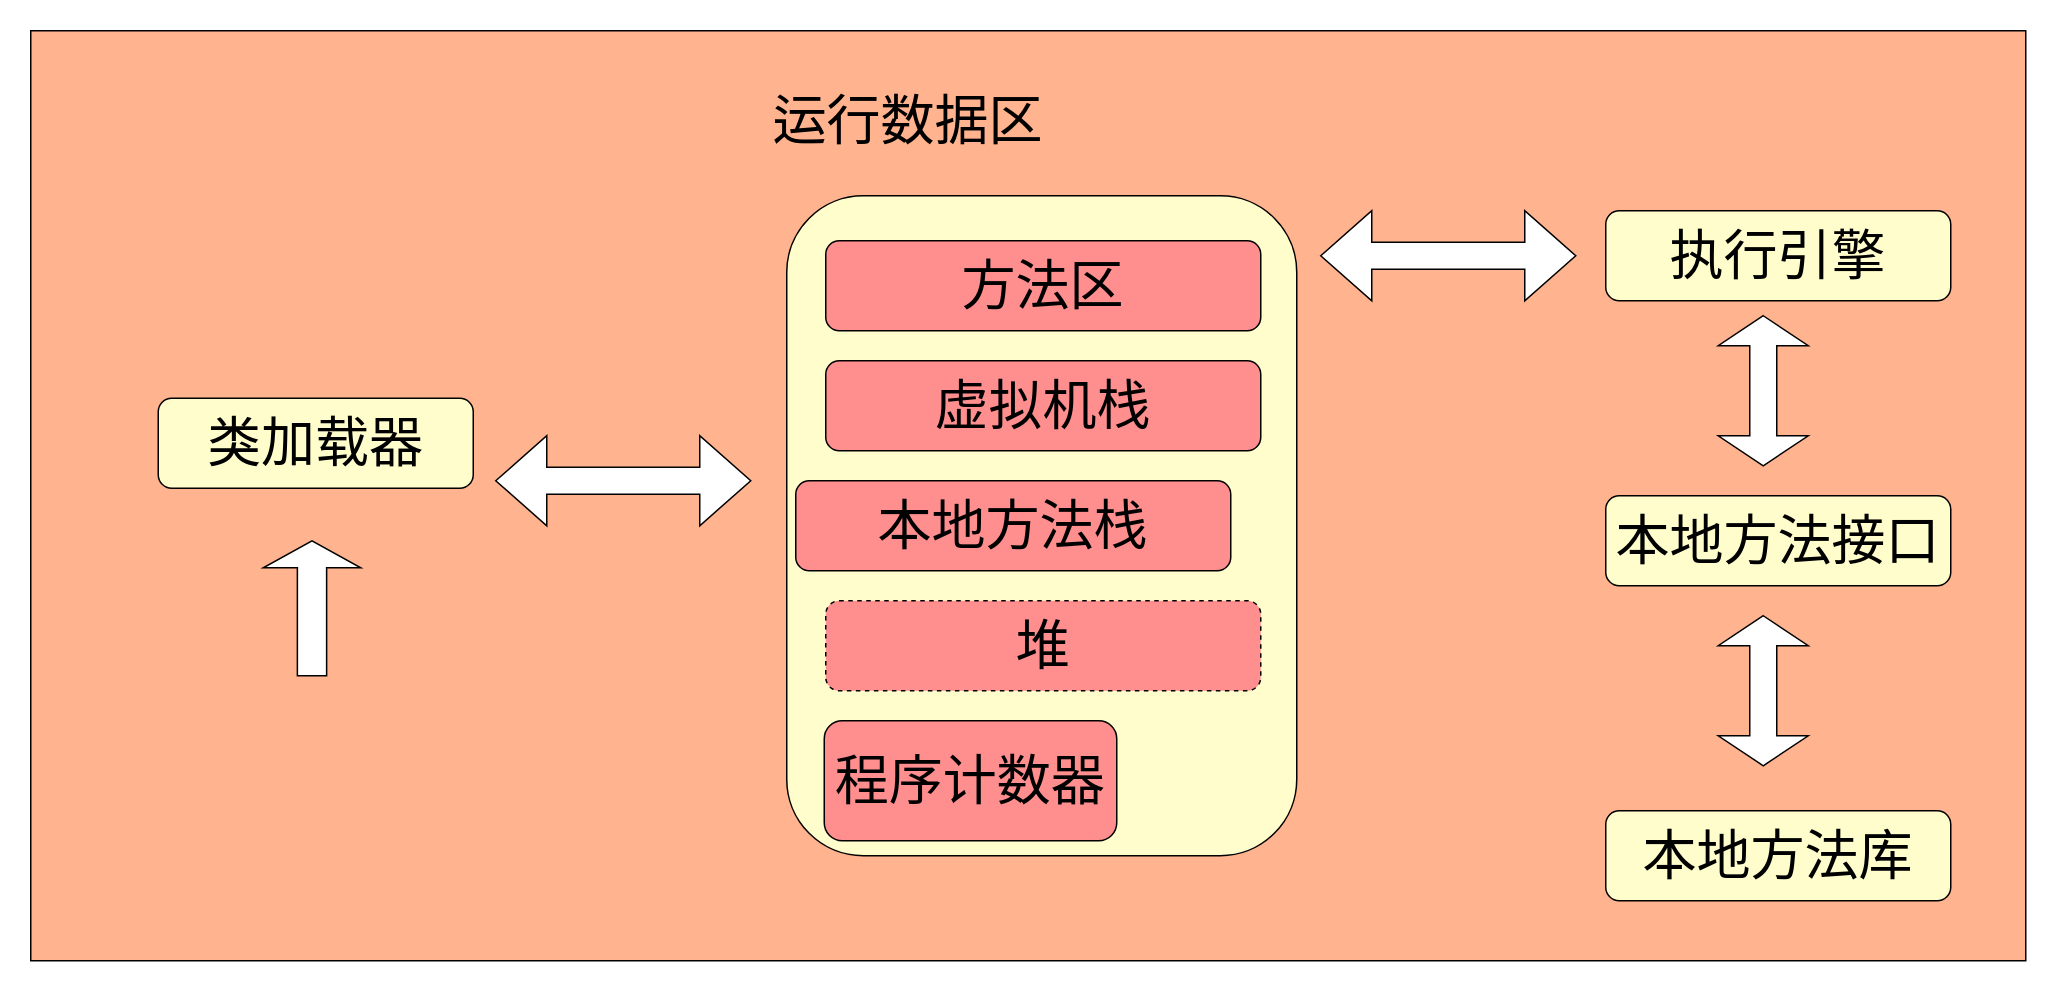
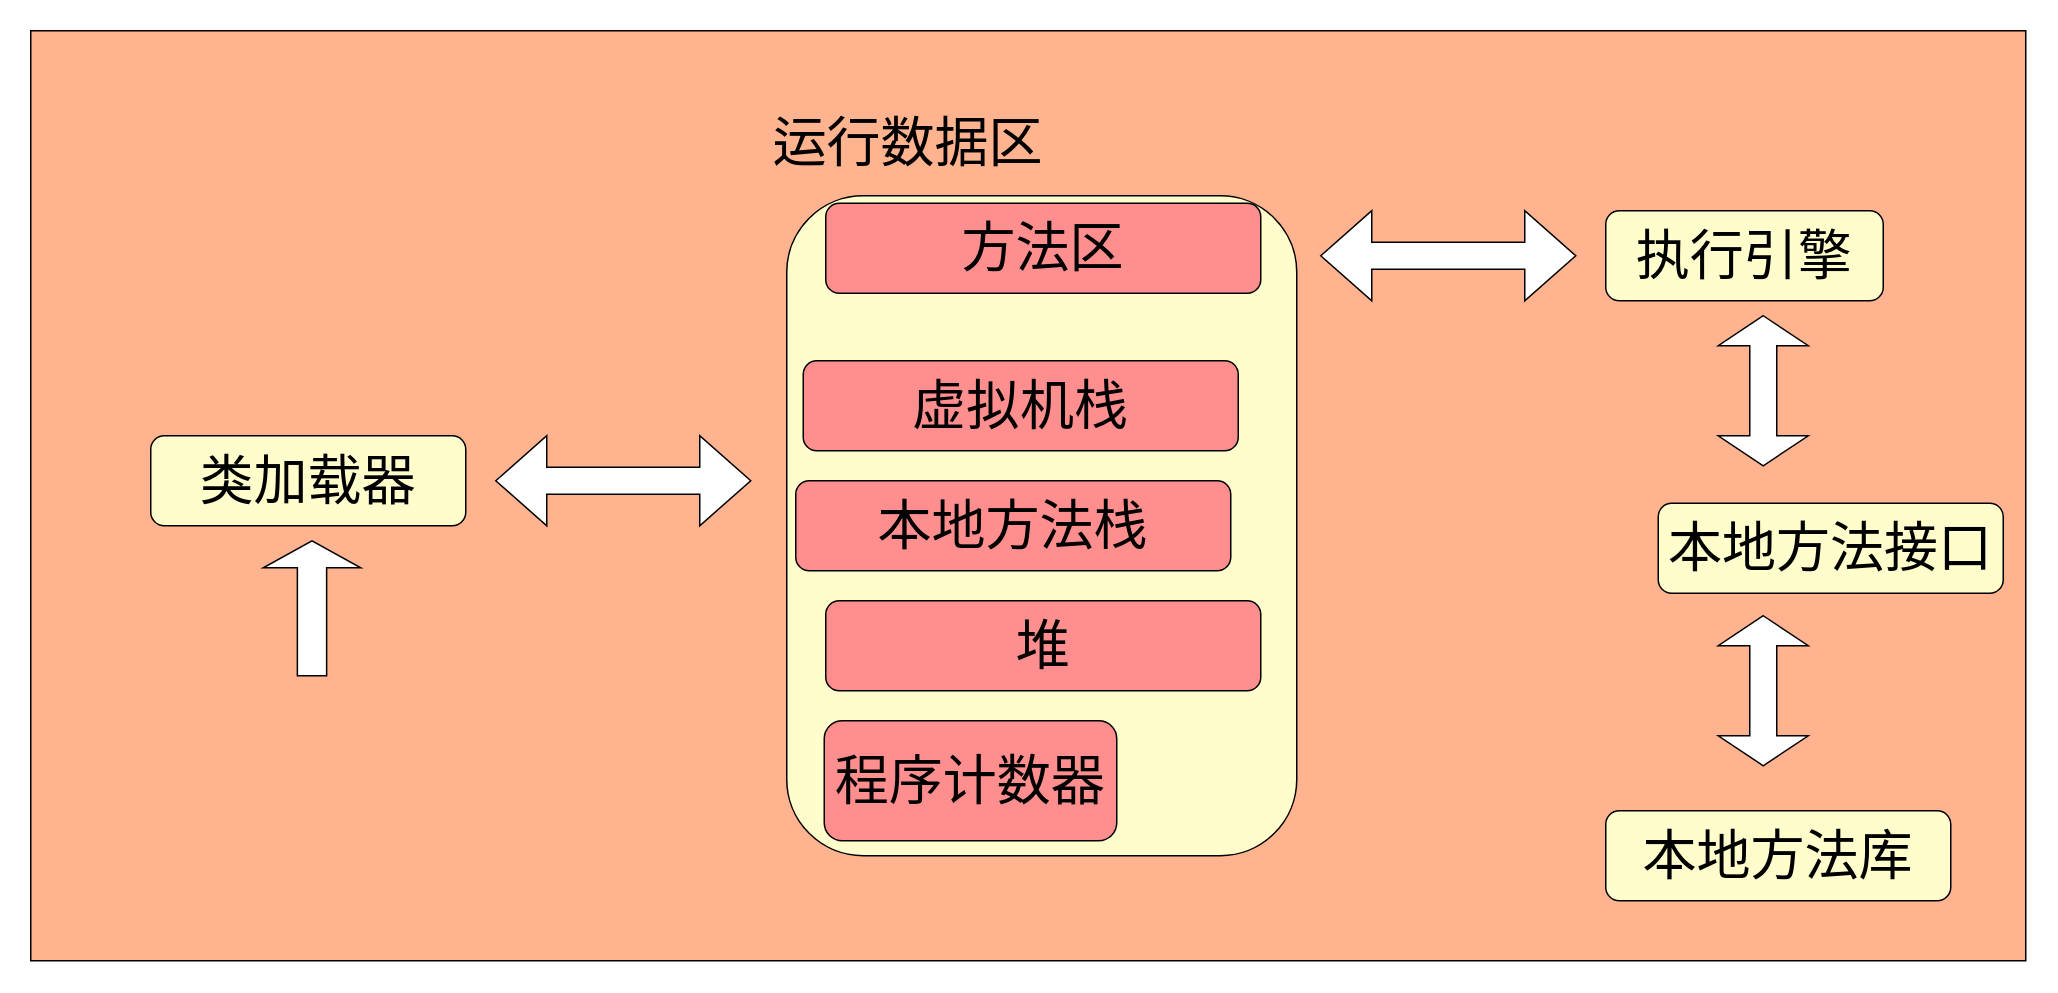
- <mxCell id="7" value="运行数据区" style="text;html=1;strokeColor=none;fillColor=none;align=center;verticalAlign=middle;whiteSpace=wrap;rounded=0;fontSize=36;" vertex="1" parent="1"><mxGeometry x="510" y="65" width="190" height="30" as="geometry" /></mxCell>
+ <mxCell id="7" value="运行数据区" style="text;html=1;strokeColor=none;fillColor=none;align=center;verticalAlign=middle;whiteSpace=wrap;rounded=0;fontSize=36;" vertex="1" parent="1"><mxGeometry x="510" y="80" width="190" height="30" as="geometry" /></mxCell>
- <mxCell id="4" value="&lt;font style=&quot;font-size: 36px;&quot;&gt;执行引擎&lt;/font&gt;" style="rounded=1;whiteSpace=wrap;html=1;fillColor=#FFFDCB;" vertex="1" parent="1"><mxGeometry x="1070" y="140" width="230" height="60" as="geometry" /></mxCell>
+ <mxCell id="4" value="&lt;font style=&quot;font-size: 36px;&quot;&gt;执行引擎&lt;/font&gt;" style="rounded=1;whiteSpace=wrap;html=1;fillColor=#FFFDCB;" vertex="1" parent="1"><mxGeometry x="1070" y="140" width="185" height="60" as="geometry" /></mxCell>
- <mxCell id="8" value="方法区" style="rounded=1;whiteSpace=wrap;html=1;fontSize=36;fillColor=#FF8E8F;" vertex="1" parent="1"><mxGeometry x="550" y="160" width="290" height="60" as="geometry" /></mxCell>
+ <mxCell id="8" value="方法区" style="rounded=1;whiteSpace=wrap;html=1;fontSize=36;fillColor=#FF8E8F;" vertex="1" parent="1"><mxGeometry x="550" y="135" width="290" height="60" as="geometry" /></mxCell>
- <mxCell id="9" value="虚拟机栈" style="rounded=1;whiteSpace=wrap;html=1;fontSize=36;fillColor=#FF8E8F;" vertex="1" parent="1"><mxGeometry x="550" y="240" width="290" height="60" as="geometry" /></mxCell>
+ <mxCell id="9" value="虚拟机栈" style="rounded=1;whiteSpace=wrap;html=1;fontSize=36;fillColor=#FF8E8F;" vertex="1" parent="1"><mxGeometry x="535" y="240" width="290" height="60" as="geometry" /></mxCell>
- <mxCell id="16" value="&lt;font style=&quot;font-size: 36px;&quot;&gt;类加载器&lt;/font&gt;" style="rounded=1;whiteSpace=wrap;html=1;fillColor=#FFFDCB;" vertex="1" parent="1"><mxGeometry x="105" y="265" width="210" height="60" as="geometry" /></mxCell>
+ <mxCell id="16" value="&lt;font style=&quot;font-size: 36px;&quot;&gt;类加载器&lt;/font&gt;" style="rounded=1;whiteSpace=wrap;html=1;fillColor=#FFFDCB;" vertex="1" parent="1"><mxGeometry x="100" y="290" width="210" height="60" as="geometry" /></mxCell>
- <mxCell id="5" value="&lt;span style=&quot;font-size: 36px;&quot;&gt;本地方法接口&lt;/span&gt;" style="rounded=1;whiteSpace=wrap;html=1;fillColor=#FFFDCB;" vertex="1" parent="1"><mxGeometry x="1070" y="330" width="230" height="60" as="geometry" /></mxCell>
+ <mxCell id="5" value="&lt;span style=&quot;font-size: 36px;&quot;&gt;本地方法接口&lt;/span&gt;" style="rounded=1;whiteSpace=wrap;html=1;fillColor=#FFFDCB;" vertex="1" parent="1"><mxGeometry x="1105" y="335" width="230" height="60" as="geometry" /></mxCell>
- <mxCell id="11" value="堆" style="rounded=1;whiteSpace=wrap;html=1;fontSize=36;fillColor=#FF8E8F;dashed=1;" vertex="1" parent="1"><mxGeometry x="550" y="400" width="290" height="60" as="geometry" /></mxCell>
+ <mxCell id="11" value="堆" style="rounded=1;whiteSpace=wrap;html=1;fontSize=36;fillColor=#FF8E8F;" vertex="1" parent="1"><mxGeometry x="550" y="400" width="290" height="60" as="geometry" /></mxCell>
